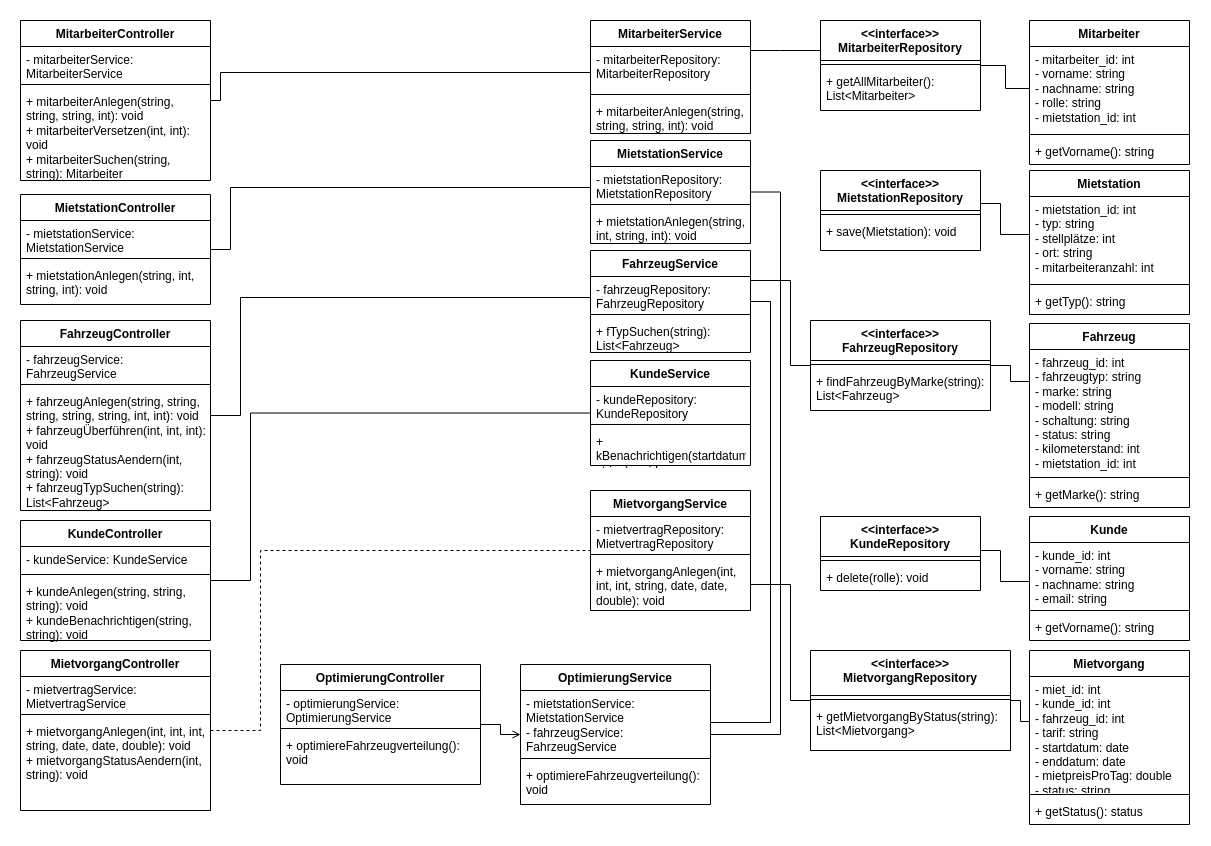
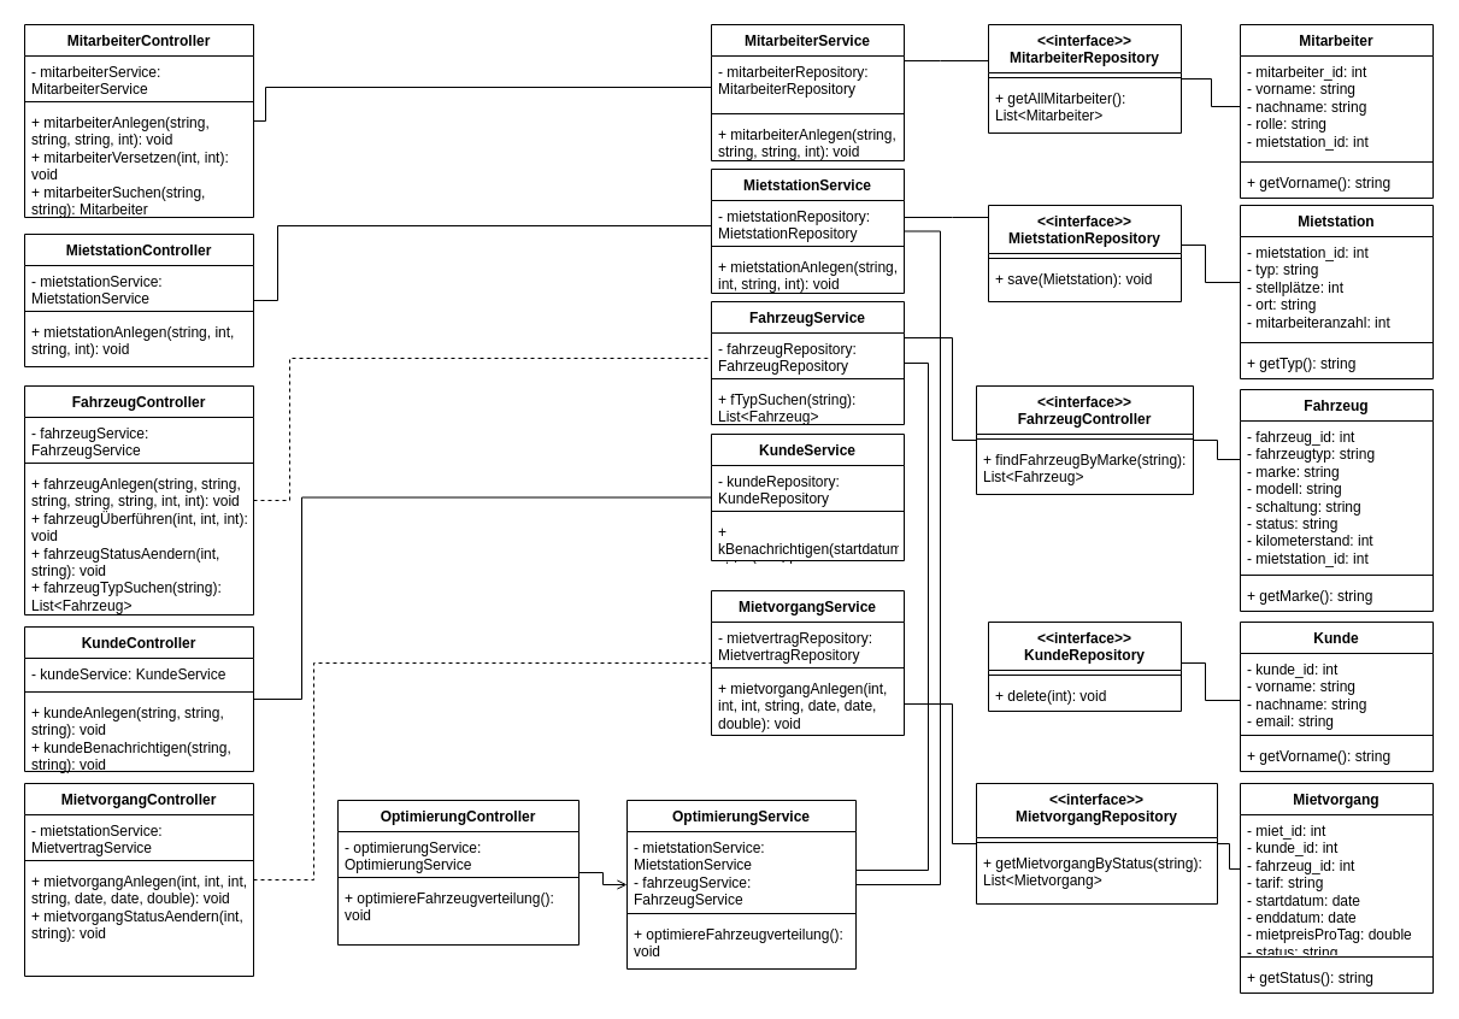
+ <mxCell id="104" value="" style="endArrow=none;html=1;rounded=0;edgeStyle=elbowEdgeStyle;" edge="1" parent="1" source="46" target="62"><mxGeometry width="50" height="50" relative="1" as="geometry"><mxPoint x="809" y="613" as="sourcePoint" /><mxPoint x="1189" y="400" as="targetPoint" /><Array as="points"><mxPoint x="790" y="180" /></Array></mxGeometry></mxCell>
- <mxCell id="89" value="" style="endArrow=none;html=1;rounded=0;edgeStyle=orthogonalEdgeStyle;" edge="1" parent="1" source="30" target="50"><mxGeometry width="50" height="50" relative="1" as="geometry"><mxPoint x="230" y="115" as="sourcePoint" /><mxPoint x="610" y="96" as="targetPoint" /><Array as="points"><mxPoint x="240" y="415" /><mxPoint x="240" y="297" /></Array></mxGeometry></mxCell>
+ <mxCell id="89" value="" style="endArrow=none;html=1;rounded=0;edgeStyle=orthogonalEdgeStyle;dashed=1;" edge="1" parent="1" source="30" target="50"><mxGeometry width="50" height="50" relative="1" as="geometry"><mxPoint x="230" y="115" as="sourcePoint" /><mxPoint x="610" y="96" as="targetPoint" /><Array as="points"><mxPoint x="240" y="415" /><mxPoint x="240" y="297" /></Array></mxGeometry></mxCell>
- <mxCell id="74" value="&lt;div&gt;&amp;lt;&amp;lt;interface&amp;gt;&amp;gt;&lt;/div&gt;FahrzeugRepository" style="swimlane;fontStyle=1;align=center;verticalAlign=top;childLayout=stackLayout;horizontal=1;startSize=40;horizontalStack=0;resizeParent=1;resizeParentMax=0;resizeLast=0;collapsible=1;marginBottom=0;whiteSpace=wrap;html=1;" vertex="1" parent="1"><mxGeometry x="810" y="320" width="180" height="90" as="geometry" /></mxCell>
+ <mxCell id="74" value="&lt;div&gt;&amp;lt;&amp;lt;interface&amp;gt;&amp;gt;&lt;/div&gt;FahrzeugController" style="swimlane;fontStyle=1;align=center;verticalAlign=top;childLayout=stackLayout;horizontal=1;startSize=40;horizontalStack=0;resizeParent=1;resizeParentMax=0;resizeLast=0;collapsible=1;marginBottom=0;whiteSpace=wrap;html=1;" vertex="1" parent="1"><mxGeometry x="810" y="320" width="180" height="90" as="geometry" /></mxCell>
- <mxCell id="69" value="+ delete(rolle): void" style="text;strokeColor=none;fillColor=none;align=left;verticalAlign=top;spacingLeft=4;spacingRight=4;overflow=hidden;rotatable=0;points=[[0,0.5],[1,0.5]];portConstraint=eastwest;whiteSpace=wrap;html=1;" vertex="1" parent="66"><mxGeometry y="48" width="160" height="26" as="geometry" /></mxCell>
+ <mxCell id="69" value="+ delete(int): void" style="text;strokeColor=none;fillColor=none;align=left;verticalAlign=top;spacingLeft=4;spacingRight=4;overflow=hidden;rotatable=0;points=[[0,0.5],[1,0.5]];portConstraint=eastwest;whiteSpace=wrap;html=1;" vertex="1" parent="66"><mxGeometry y="48" width="160" height="26" as="geometry" /></mxCell>
- <mxCell id="35" value="- mietvertragService: MietvertragService" style="text;strokeColor=none;fillColor=none;align=left;verticalAlign=top;spacingLeft=4;spacingRight=4;overflow=hidden;rotatable=0;points=[[0,0.5],[1,0.5]];portConstraint=eastwest;whiteSpace=wrap;html=1;" vertex="1" parent="34"><mxGeometry y="26" width="190" height="34" as="geometry" /></mxCell>
+ <mxCell id="35" value="- mietstationService: MietvertragService" style="text;strokeColor=none;fillColor=none;align=left;verticalAlign=top;spacingLeft=4;spacingRight=4;overflow=hidden;rotatable=0;points=[[0,0.5],[1,0.5]];portConstraint=eastwest;whiteSpace=wrap;html=1;" vertex="1" parent="34"><mxGeometry y="26" width="190" height="34" as="geometry" /></mxCell>
- <mxCell id="13" value="+ getStatus(): status" style="text;strokeColor=none;fillColor=none;align=left;verticalAlign=top;spacingLeft=4;spacingRight=4;overflow=hidden;rotatable=0;points=[[0,0.5],[1,0.5]];portConstraint=eastwest;whiteSpace=wrap;html=1;" vertex="1" parent="10"><mxGeometry y="148" width="160" height="26" as="geometry" /></mxCell>
+ <mxCell id="13" value="+ getStatus(): string" style="text;strokeColor=none;fillColor=none;align=left;verticalAlign=top;spacingLeft=4;spacingRight=4;overflow=hidden;rotatable=0;points=[[0,0.5],[1,0.5]];portConstraint=eastwest;whiteSpace=wrap;html=1;" vertex="1" parent="10"><mxGeometry y="148" width="160" height="26" as="geometry" /></mxCell>
